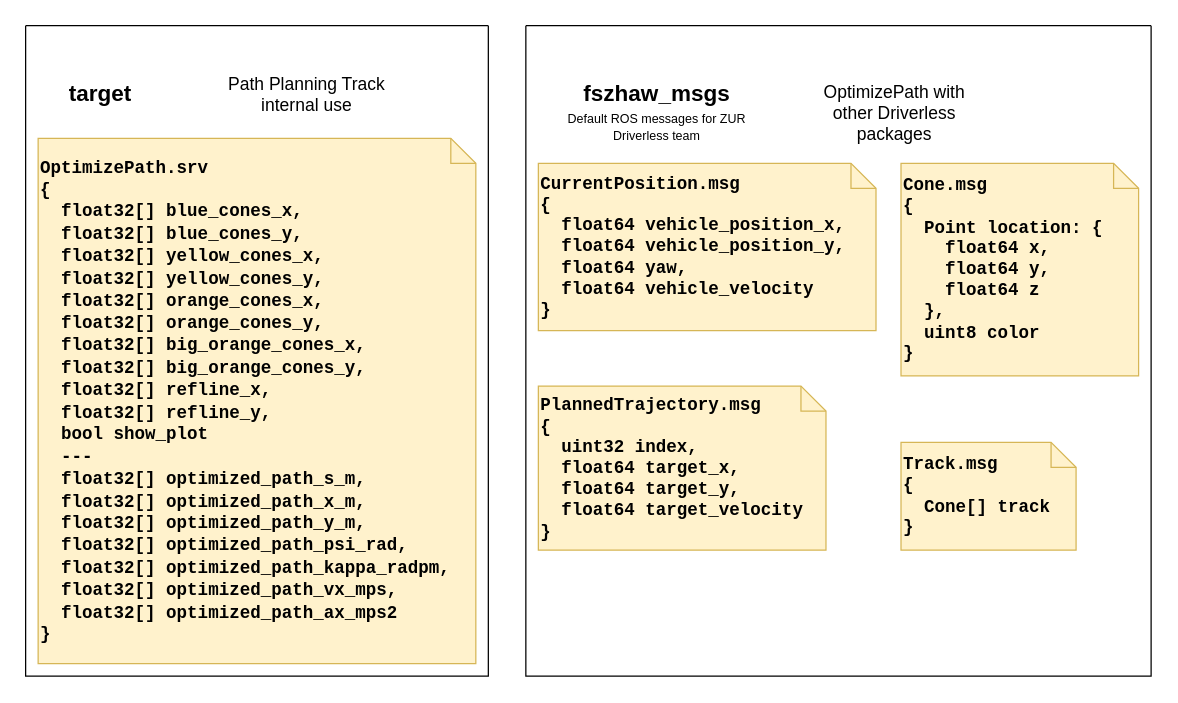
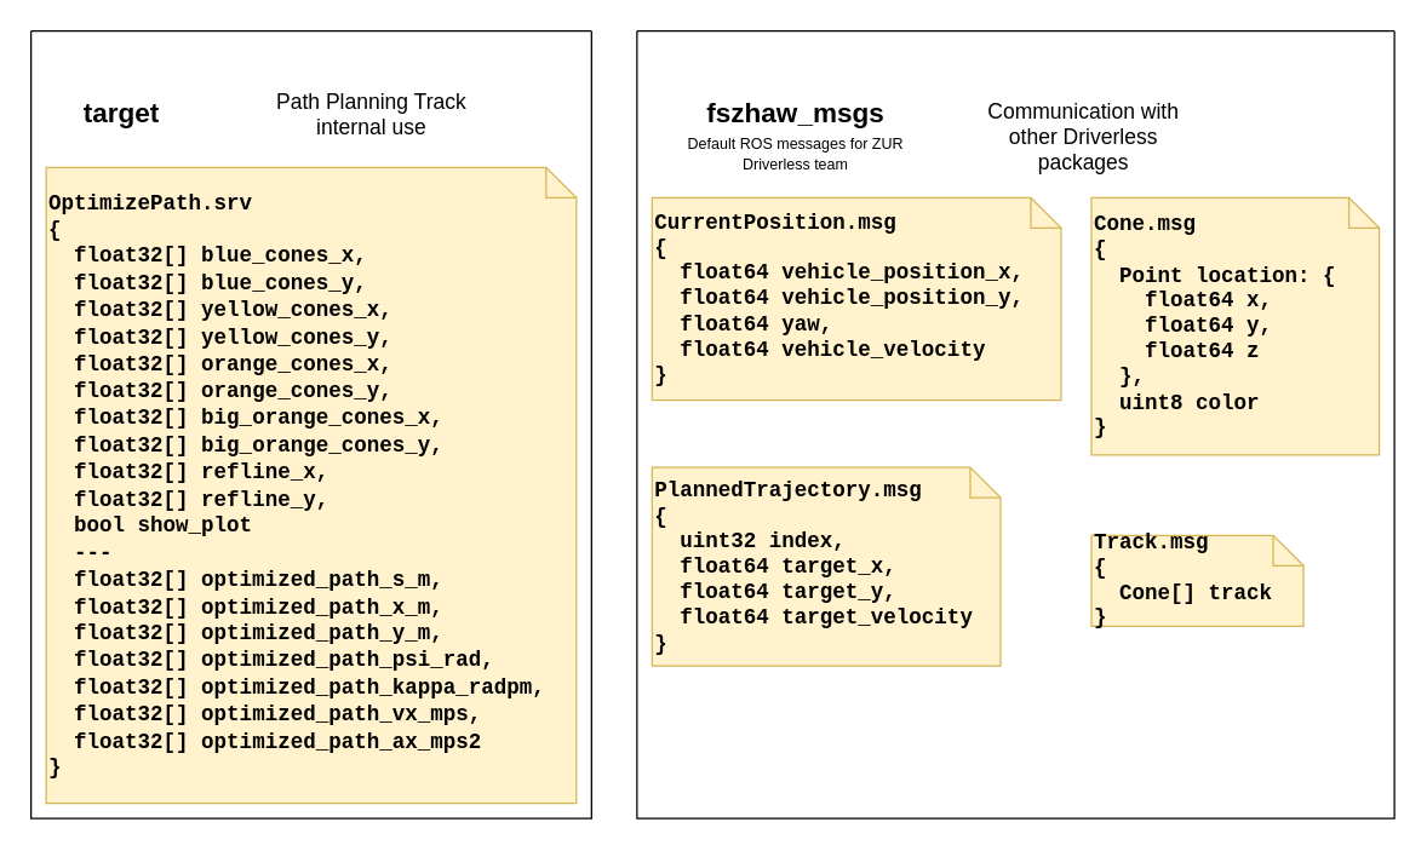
- <mxCell id="8" value="OptimizePath with other Driverless packages" style="text;html=1;strokeColor=none;fillColor=none;align=center;verticalAlign=middle;whiteSpace=wrap;rounded=0;fontSize=14;" vertex="1" parent="3"><mxGeometry x="220" y="55" width="150" height="30" as="geometry" /></mxCell>
+ <mxCell id="8" value="Communication with other Driverless packages" style="text;html=1;strokeColor=none;fillColor=none;align=center;verticalAlign=middle;whiteSpace=wrap;rounded=0;fontSize=14;" vertex="1" parent="3"><mxGeometry x="220" y="55" width="150" height="30" as="geometry" /></mxCell>
- <mxCell id="6" value="&lt;b style=&quot;font-size: 10px;&quot;&gt;&lt;font style=&quot;font-size: 14px;&quot;&gt;Track.msg&lt;br&gt;{&lt;br&gt;&amp;nbsp; Cone[] track&lt;/font&gt;&lt;/b&gt;&lt;b style=&quot;font-size: 10px;&quot;&gt;&lt;font style=&quot;font-size: 14px;&quot;&gt;&lt;br&gt;}&lt;/font&gt;&lt;/b&gt;" style="shape=note;size=20;whiteSpace=wrap;html=1;fontSize=14;align=left;fillColor=#fff2cc;strokeColor=#d6b656;fontFamily=Courier New;" vertex="1" parent="3"><mxGeometry x="300" y="333.13" width="140" height="86.25" as="geometry" /></mxCell>
+ <mxCell id="6" value="&lt;b style=&quot;font-size: 10px;&quot;&gt;&lt;font style=&quot;font-size: 14px;&quot;&gt;Track.msg&lt;br&gt;{&lt;br&gt;&amp;nbsp; Cone[] track&lt;/font&gt;&lt;/b&gt;&lt;b style=&quot;font-size: 10px;&quot;&gt;&lt;font style=&quot;font-size: 14px;&quot;&gt;&lt;br&gt;}&lt;/font&gt;&lt;/b&gt;" style="shape=note;size=20;whiteSpace=wrap;html=1;fontSize=14;align=left;fillColor=#fff2cc;strokeColor=#d6b656;fontFamily=Courier New;" vertex="1" parent="3"><mxGeometry x="300" y="333.13" width="140" height="60" as="geometry" /></mxCell>
